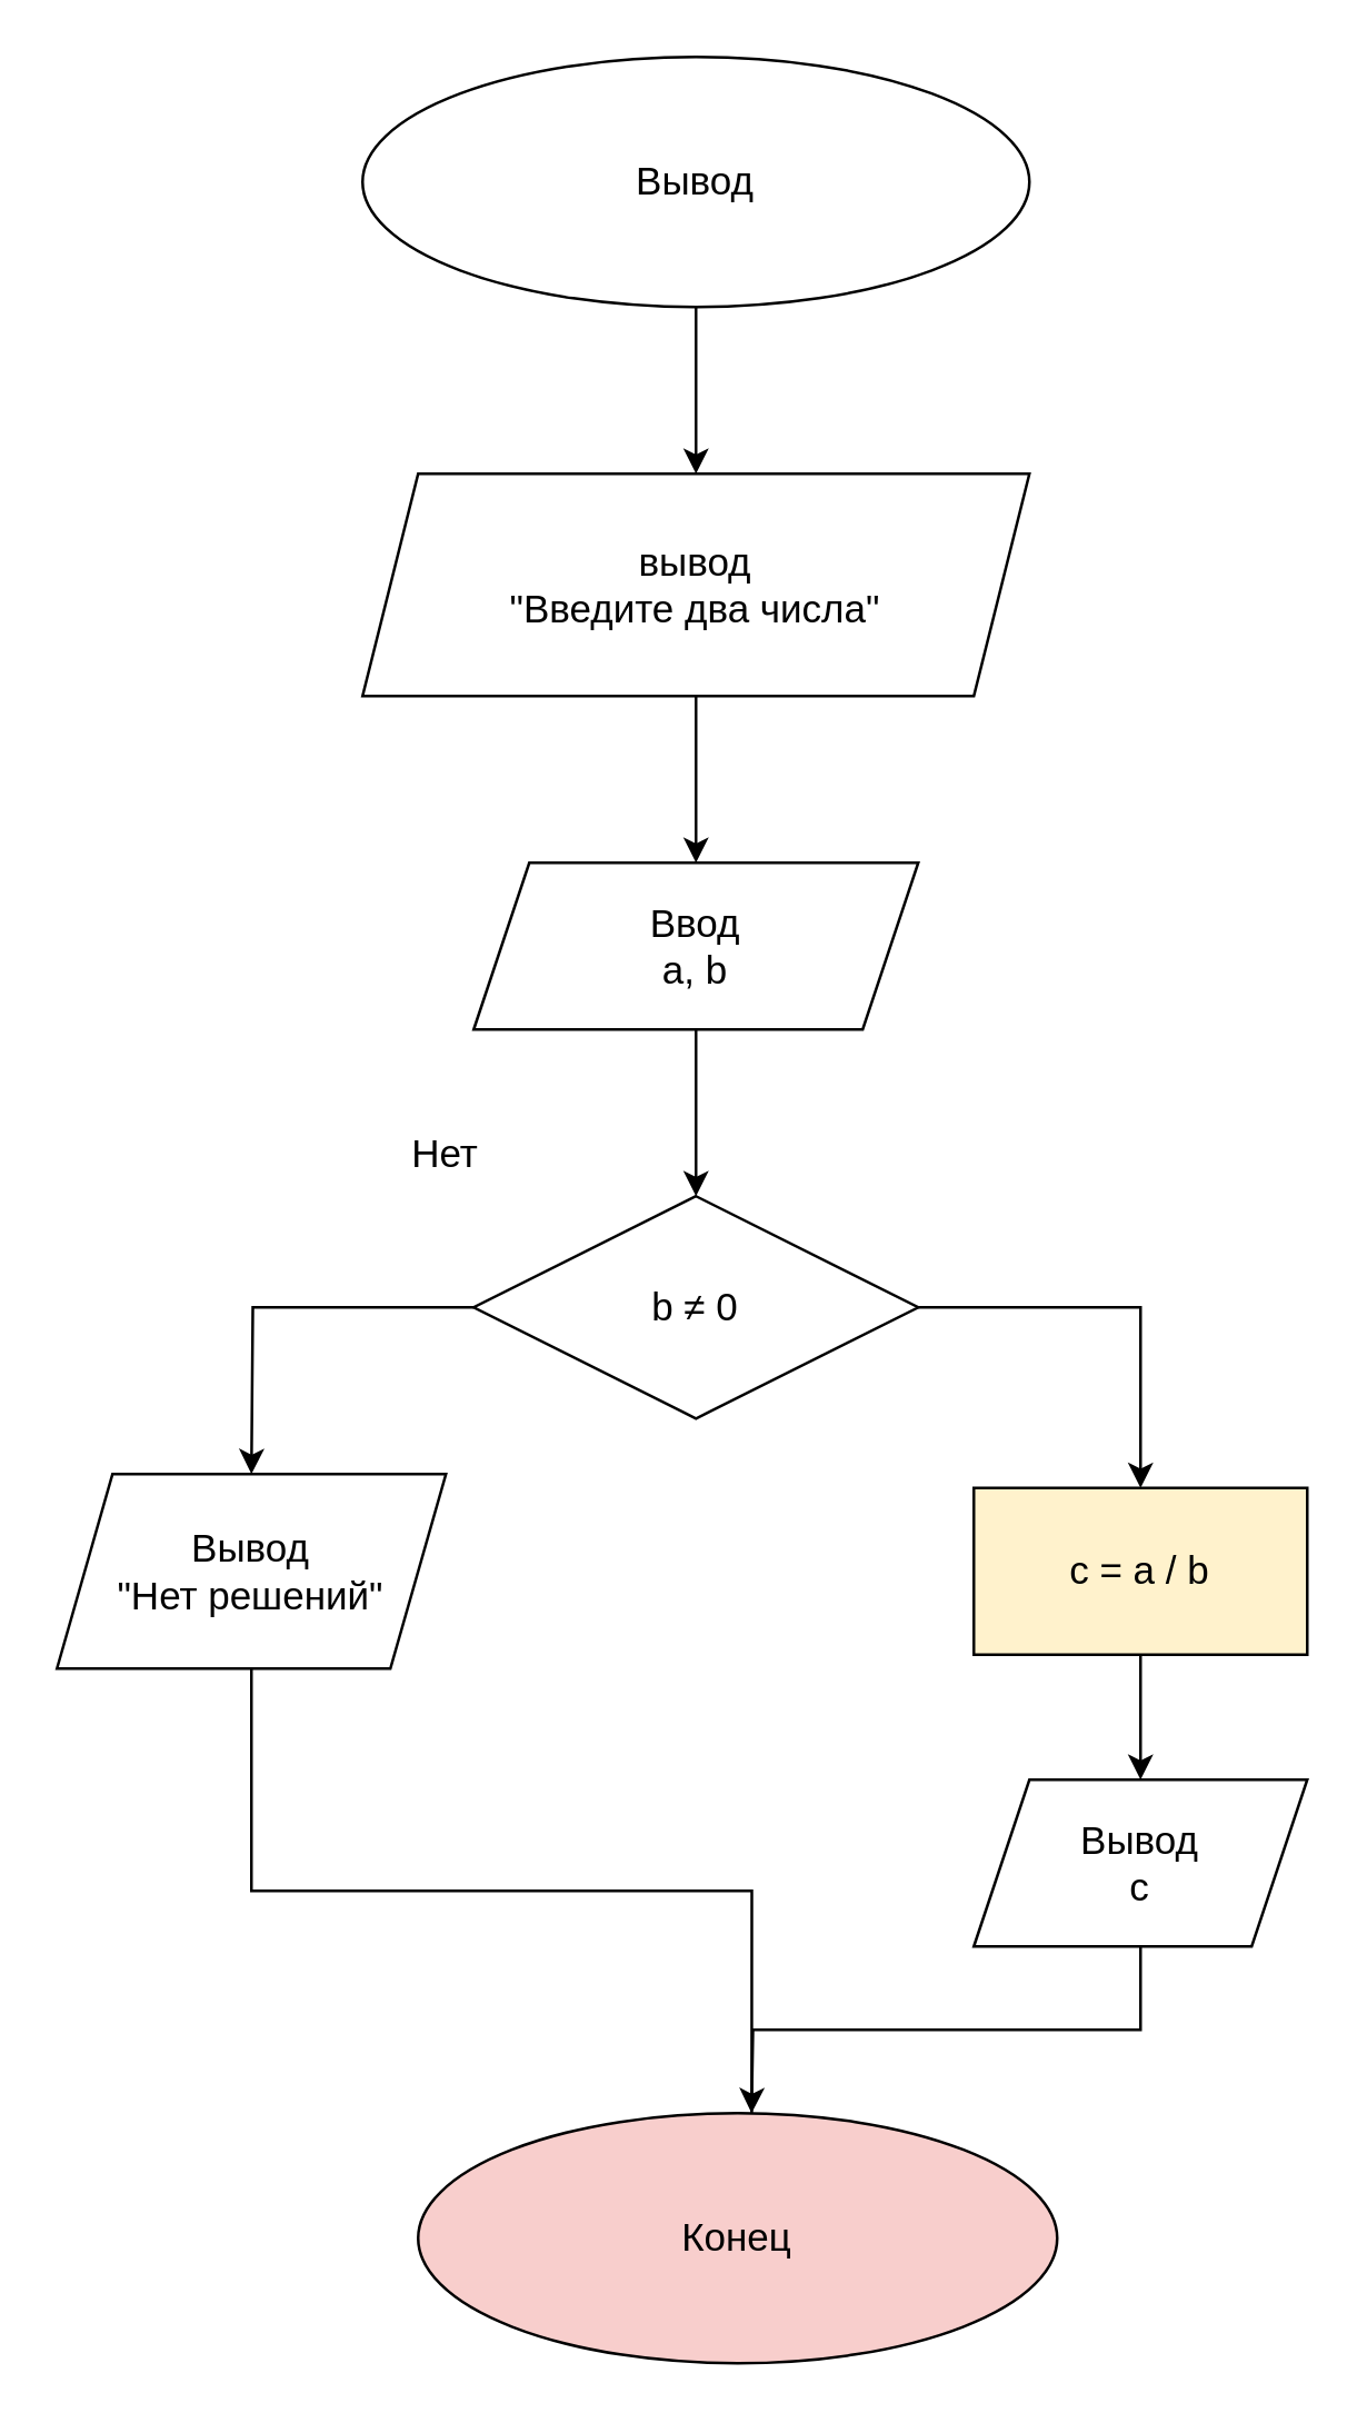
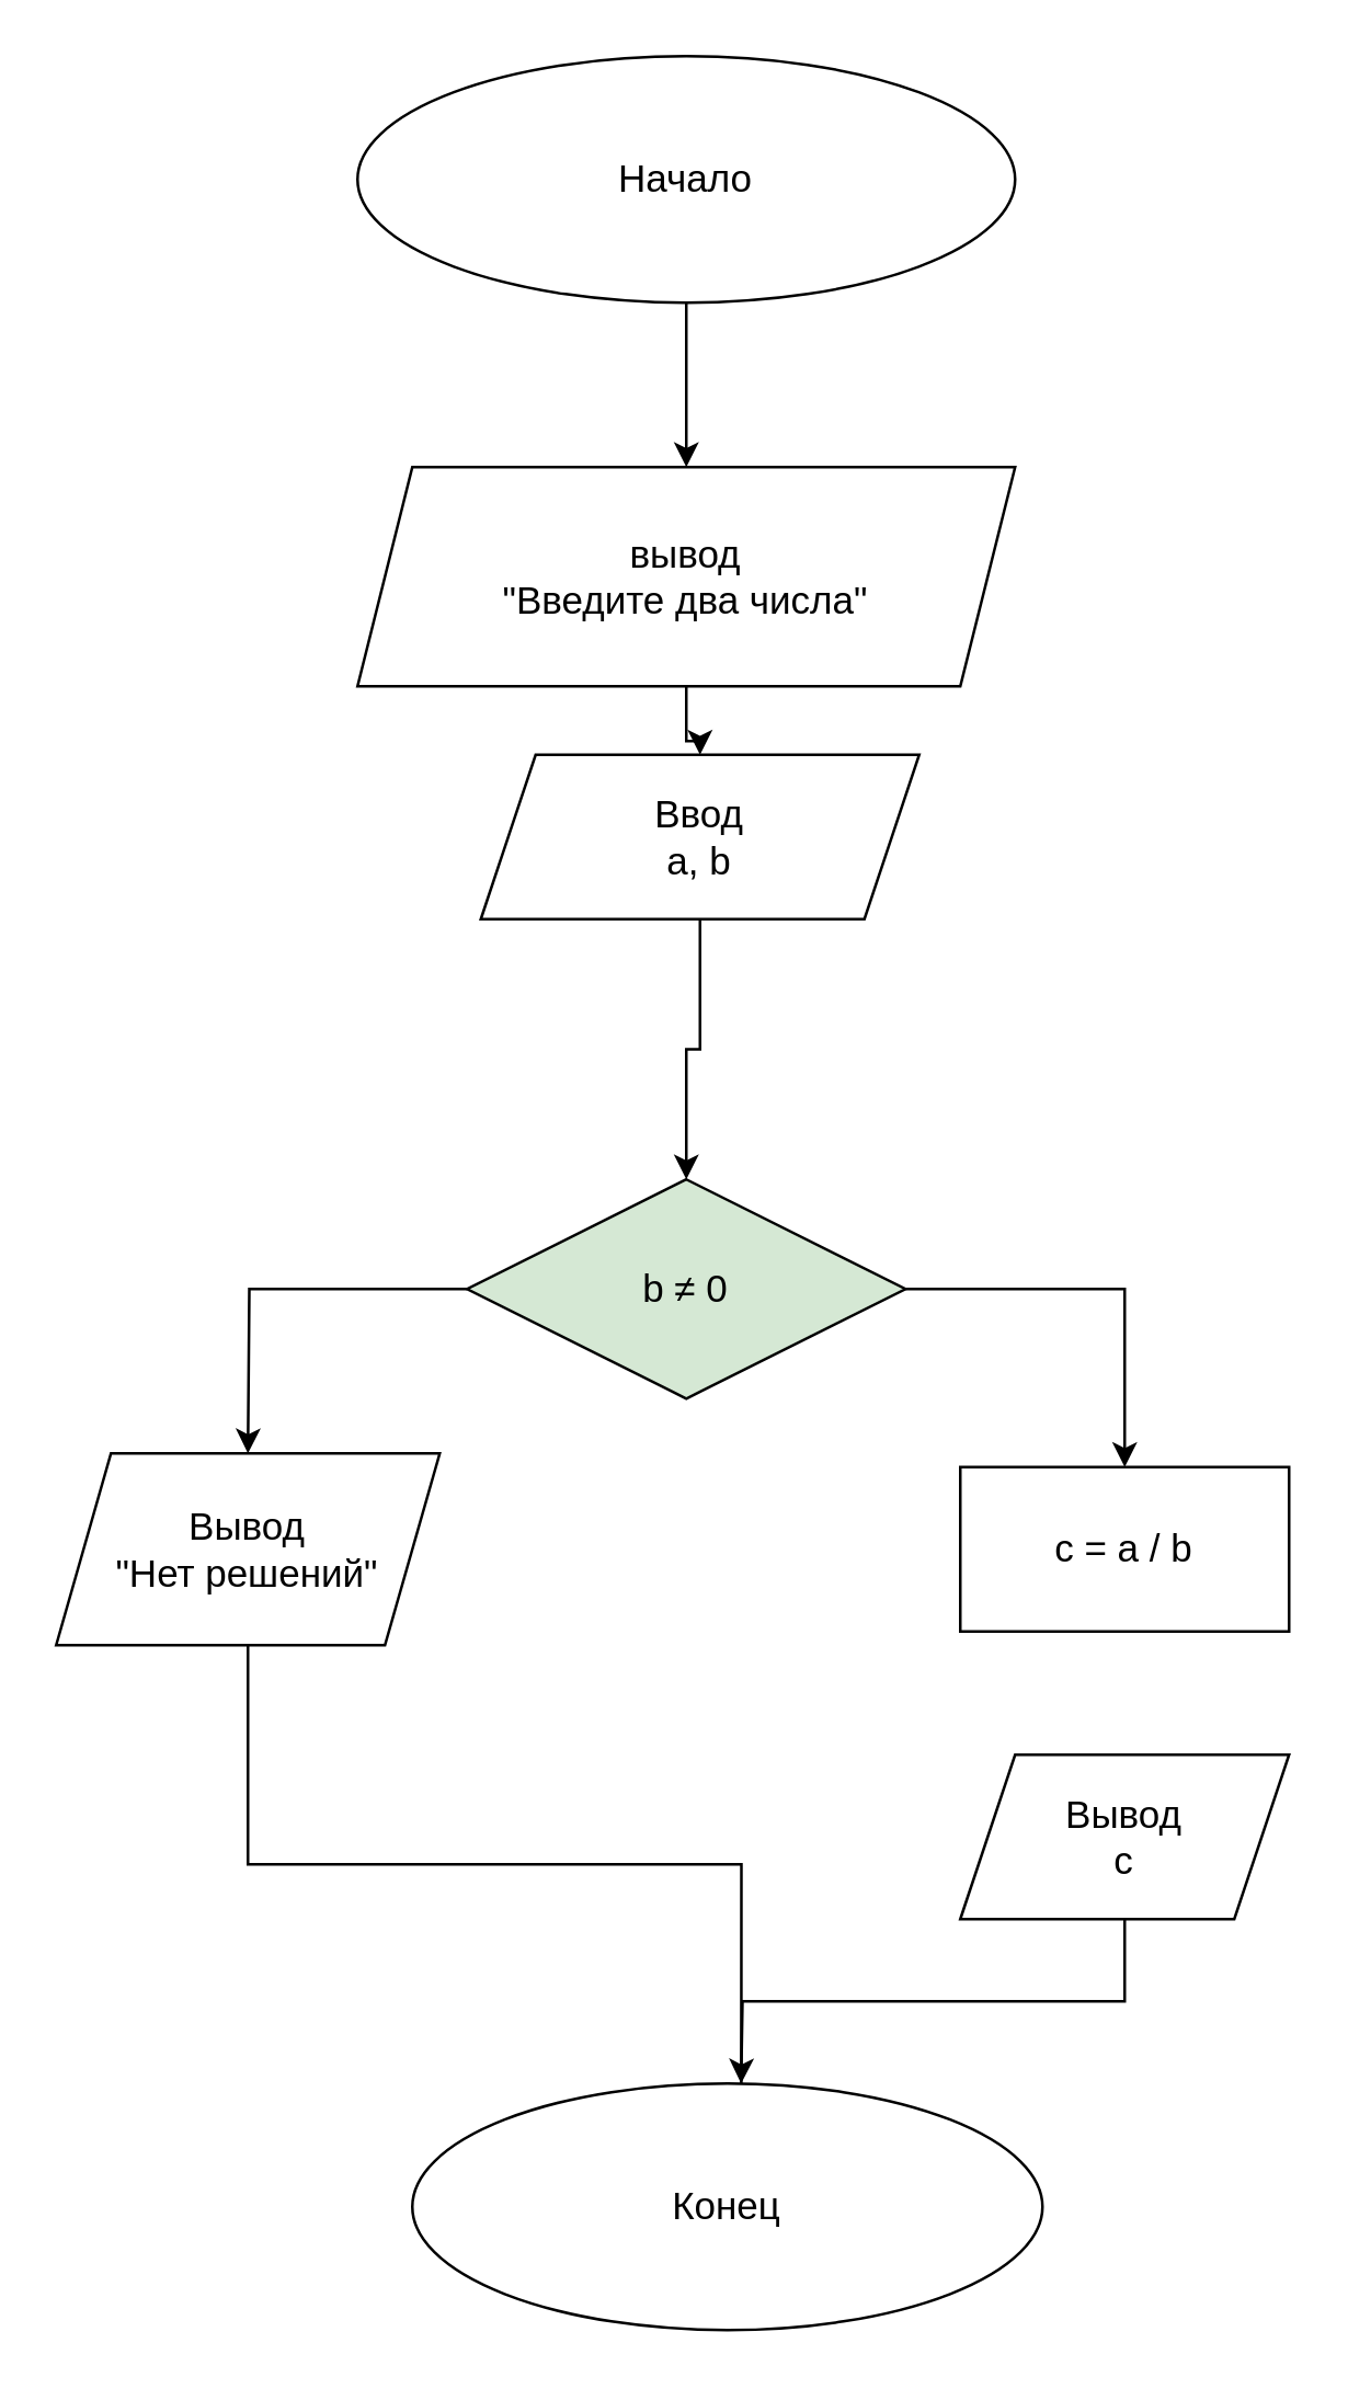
- <mxCell id="3" value="&lt;font style=&quot;font-size: 14px;&quot;&gt;Вывод&lt;/font&gt;" style="ellipse;whiteSpace=wrap;html=1;" parent="1" vertex="1"><mxGeometry x="130" y="20" width="240" height="90" as="geometry" /></mxCell>
+ <mxCell id="3" value="&lt;font style=&quot;font-size: 14px;&quot;&gt;Начало&lt;/font&gt;" style="ellipse;whiteSpace=wrap;html=1;" parent="1" vertex="1"><mxGeometry x="130" y="20" width="240" height="90" as="geometry" /></mxCell>
- <mxCell id="7" value="Ввод&lt;br&gt;a, b" style="shape=parallelogram;perimeter=parallelogramPerimeter;whiteSpace=wrap;html=1;fixedSize=1;fontSize=14;" parent="1" vertex="1"><mxGeometry x="170" y="310" width="160" height="60" as="geometry" /></mxCell>
+ <mxCell id="7" value="Ввод&lt;br&gt;a, b" style="shape=parallelogram;perimeter=parallelogramPerimeter;whiteSpace=wrap;html=1;fixedSize=1;fontSize=14;" parent="1" vertex="1"><mxGeometry x="175" y="275" width="160" height="60" as="geometry" /></mxCell>
- <mxCell id="11" value="Нет" style="text;html=1;strokeColor=none;fillColor=none;align=center;verticalAlign=middle;whiteSpace=wrap;rounded=0;fontSize=14;" parent="1" vertex="1"><mxGeometry x="130" y="400" width="60" height="30" as="geometry" /></mxCell>
- <mxCell id="10" value="b&amp;nbsp;≠ 0" style="rhombus;whiteSpace=wrap;html=1;fontSize=14;" parent="1" vertex="1"><mxGeometry x="170" y="430" width="160" height="80" as="geometry" /></mxCell>
+ <mxCell id="10" value="b&amp;nbsp;≠ 0" style="rhombus;whiteSpace=wrap;html=1;fontSize=14;fillColor=#d5e8d4;" parent="1" vertex="1"><mxGeometry x="170" y="430" width="160" height="80" as="geometry" /></mxCell>
- <mxCell id="13" value="c = a / b" style="rounded=0;whiteSpace=wrap;html=1;fontSize=14;fillColor=#fff2cc;" parent="1" vertex="1"><mxGeometry x="350" y="535" width="120" height="60" as="geometry" /></mxCell>
+ <mxCell id="13" value="c = a / b" style="rounded=0;whiteSpace=wrap;html=1;fontSize=14;" parent="1" vertex="1"><mxGeometry x="350" y="535" width="120" height="60" as="geometry" /></mxCell>
- <mxCell id="12" style="edgeStyle=orthogonalEdgeStyle;rounded=0;orthogonalLoop=1;jettySize=auto;html=1;entryX=0.5;entryY=0;entryDx=0;entryDy=0;fontSize=14;" parent="1" source="13" target="15" edge="1"><mxGeometry relative="1" as="geometry" /></mxCell>
- <mxCell id="18" value="&lt;font style=&quot;font-size: 14px;&quot;&gt;Конец&lt;/font&gt;" style="ellipse;whiteSpace=wrap;html=1;fontSize=14;fillColor=#f8cecc;" parent="1" vertex="1"><mxGeometry x="150" y="760" width="230" height="90" as="geometry" /></mxCell>
+ <mxCell id="18" value="&lt;font style=&quot;font-size: 14px;&quot;&gt;Конец&lt;/font&gt;" style="ellipse;whiteSpace=wrap;html=1;fontSize=14;" parent="1" vertex="1"><mxGeometry x="150" y="760" width="230" height="90" as="geometry" /></mxCell>
